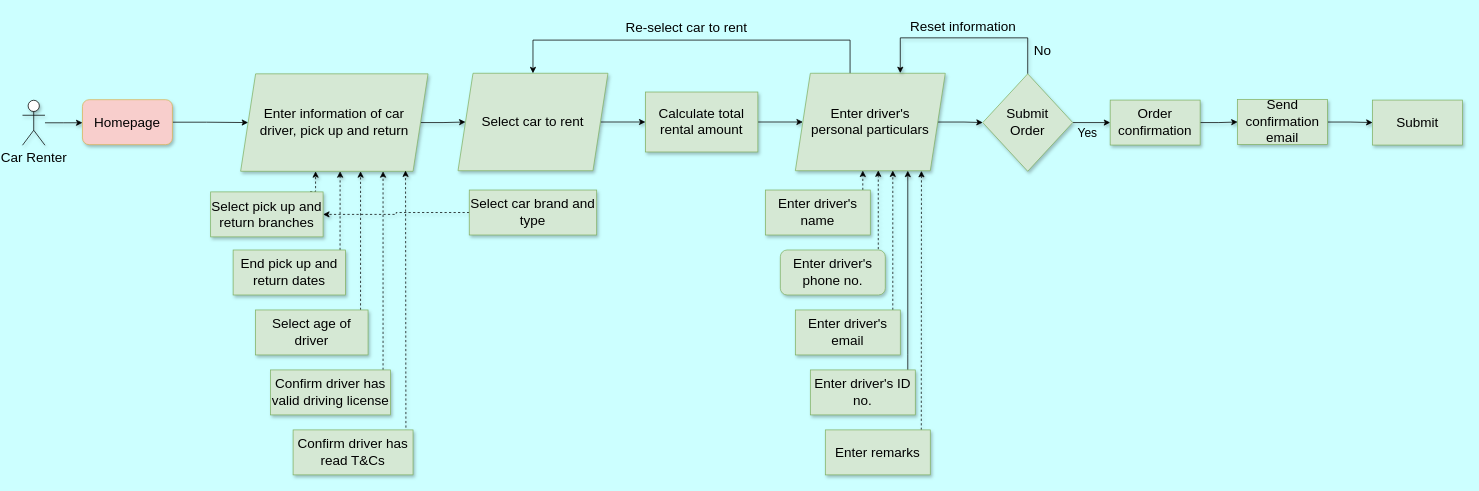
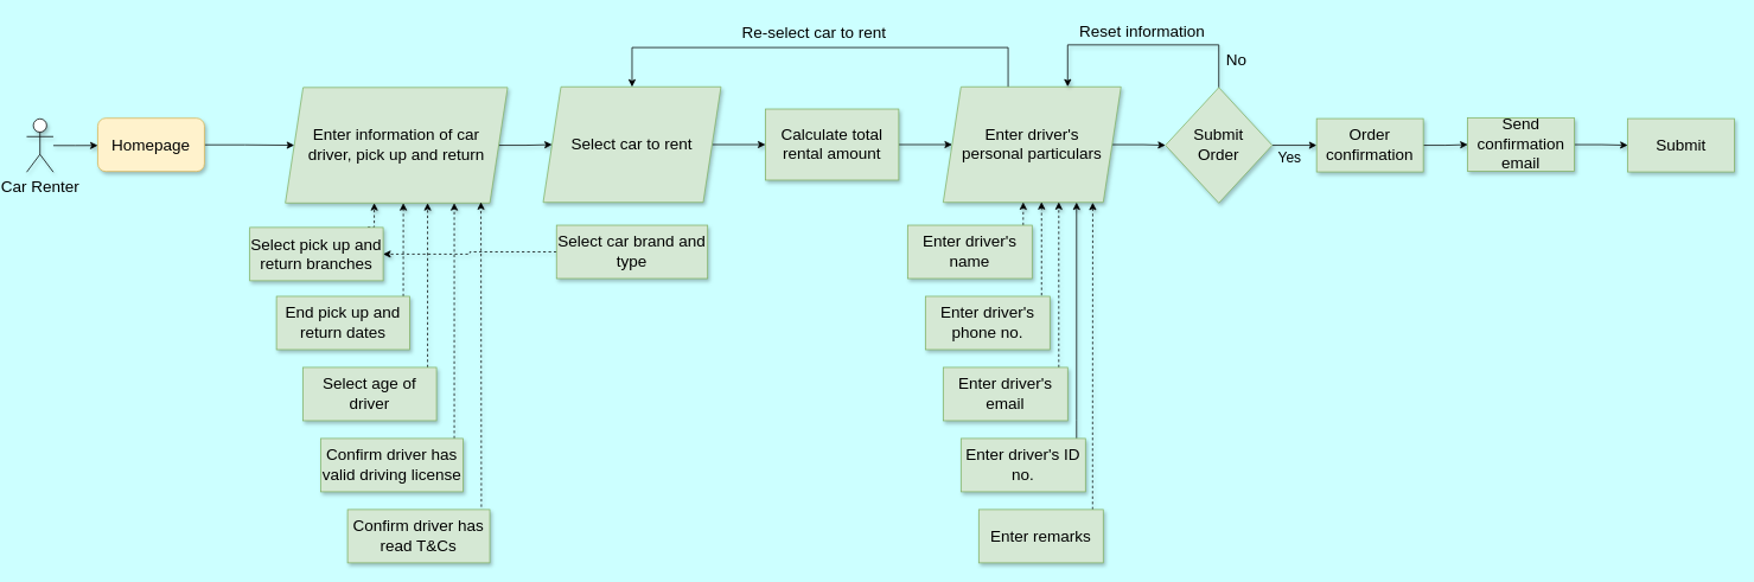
- <mxCell id="48" value="Homepage" style="rounded=1;whiteSpace=wrap;html=1;fontSize=18;fillColor=#f8cecc;strokeColor=#d6b656;shadow=1;" parent="1" vertex="1"><mxGeometry x="100" y="132.5" width="120" height="60" as="geometry" /></mxCell>
+ <mxCell id="48" value="Homepage" style="rounded=1;whiteSpace=wrap;html=1;fontSize=18;fillColor=#fff2cc;strokeColor=#d6b656;shadow=1;" parent="1" vertex="1"><mxGeometry x="100" y="132.5" width="120" height="60" as="geometry" /></mxCell>
- <mxCell id="38" value="Enter driver's phone no." style="whiteSpace=wrap;html=1;fontSize=18;fillColor=#d5e8d4;strokeColor=#82b366;shadow=1;rounded=1;" parent="1" vertex="1"><mxGeometry x="1031" y="333" width="140" height="60" as="geometry" /></mxCell>
+ <mxCell id="38" value="Enter driver's phone no." style="rounded=0;whiteSpace=wrap;html=1;fontSize=18;fillColor=#d5e8d4;strokeColor=#82b366;shadow=1;" parent="1" vertex="1"><mxGeometry x="1031" y="333" width="140" height="60" as="geometry" /></mxCell>
